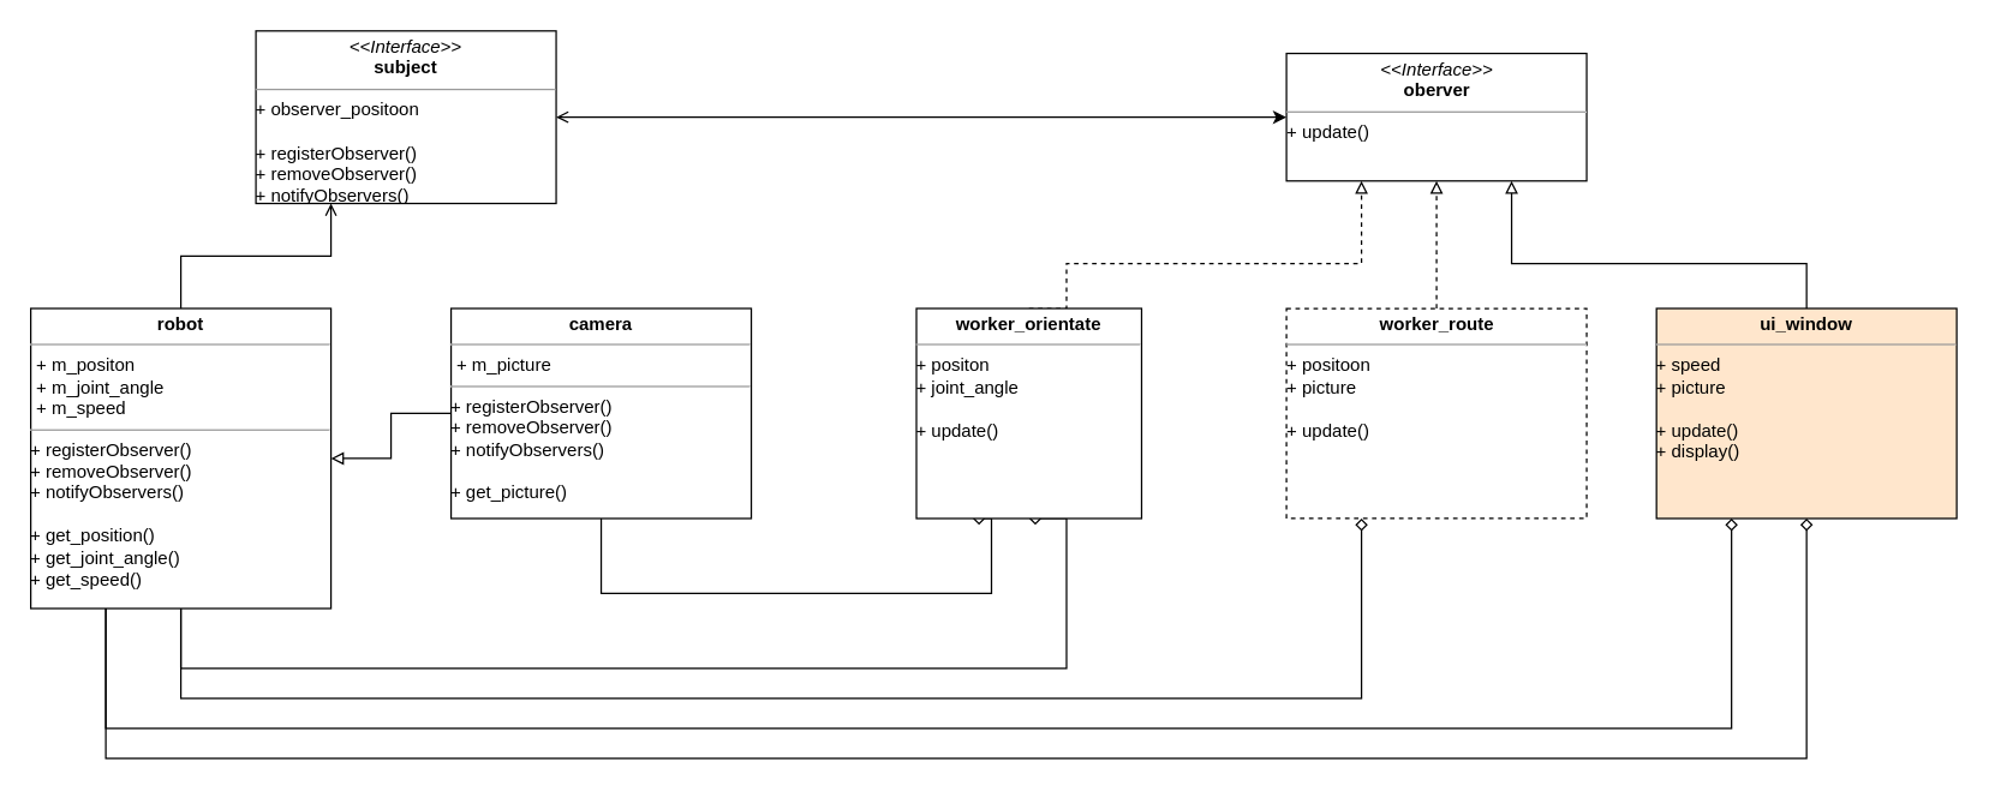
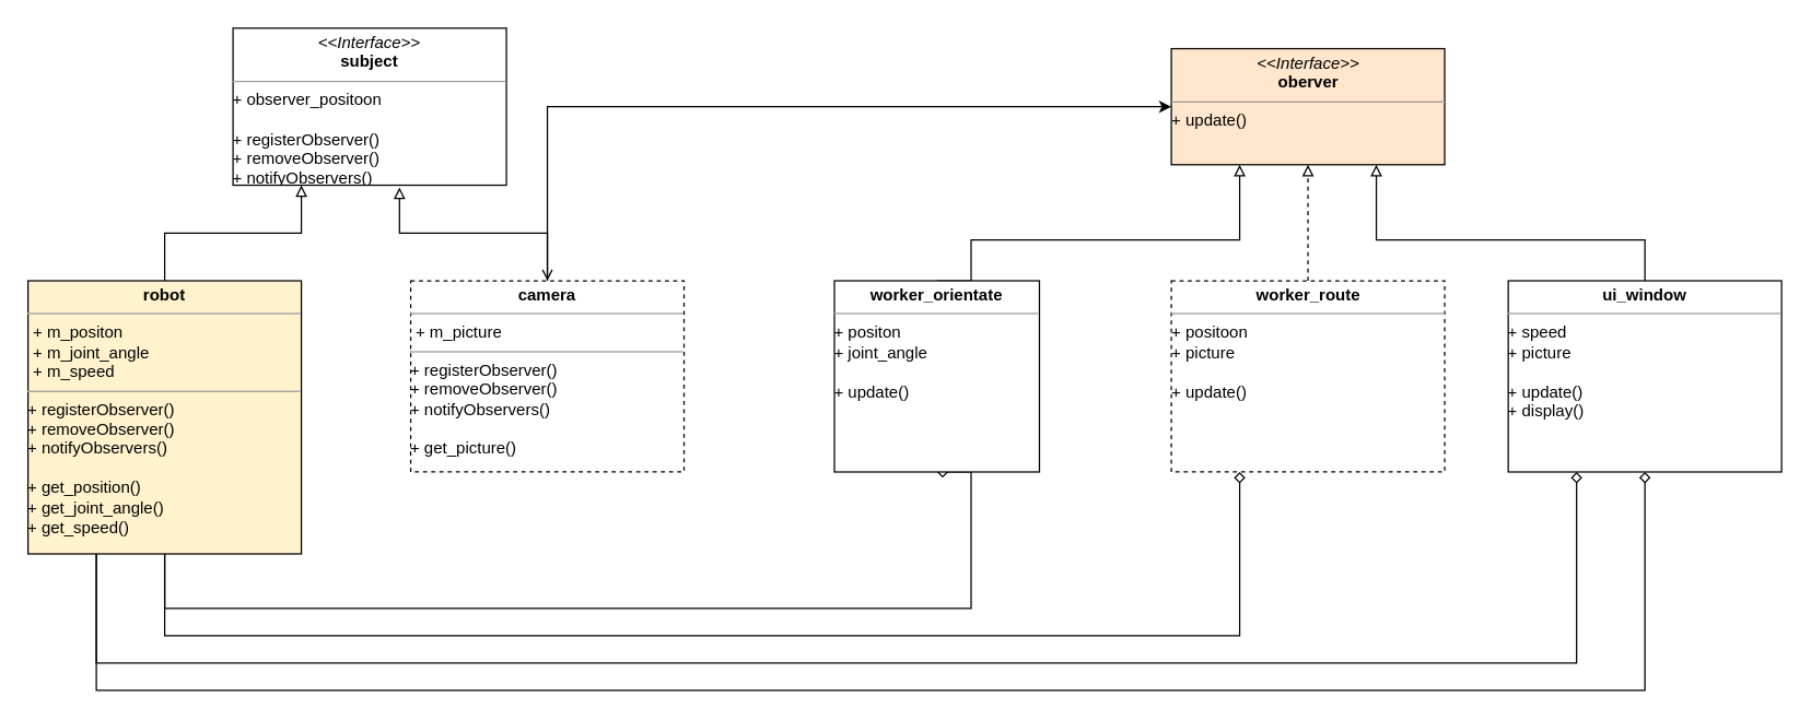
- <mxCell id="12" style="edgeStyle=orthogonalEdgeStyle;rounded=0;orthogonalLoop=1;jettySize=auto;html=1;entryX=1;entryY=0.5;entryDx=0;entryDy=0;endArrow=open;endFill=0;startArrow=classic;startFill=1;" edge="1" parent="1" source="13" target="11"><mxGeometry relative="1" as="geometry" /></mxCell>
+ <mxCell id="12" style="edgeStyle=orthogonalEdgeStyle;rounded=0;orthogonalLoop=1;jettySize=auto;html=1;endArrow=open;endFill=0;startArrow=classic;startFill=1;" edge="1" parent="1" source="13" target="10"><mxGeometry relative="1" as="geometry" /></mxCell>
- <mxCell id="13" value="&lt;p style=&quot;margin: 0px ; margin-top: 4px ; text-align: center&quot;&gt;&lt;i&gt;&amp;lt;&amp;lt;Interface&amp;gt;&amp;gt;&lt;/i&gt;&lt;br&gt;&lt;b&gt;oberver&lt;/b&gt;&lt;/p&gt;&lt;hr size=&quot;1&quot;&gt;&lt;p style=&quot;margin: 0px ; margin-left: 4px&quot;&gt;&lt;/p&gt;&lt;p style=&quot;margin: 0px ; margin-left: 4px&quot;&gt;&lt;/p&gt;+ update()&lt;br&gt;&lt;br&gt;" style="verticalAlign=top;align=left;overflow=fill;fontSize=12;fontFamily=Helvetica;html=1;" vertex="1" parent="1"><mxGeometry x="856.5" y="35" width="200" height="85" as="geometry" /></mxCell>
+ <mxCell id="13" value="&lt;p style=&quot;margin: 0px ; margin-top: 4px ; text-align: center&quot;&gt;&lt;i&gt;&amp;lt;&amp;lt;Interface&amp;gt;&amp;gt;&lt;/i&gt;&lt;br&gt;&lt;b&gt;oberver&lt;/b&gt;&lt;/p&gt;&lt;hr size=&quot;1&quot;&gt;&lt;p style=&quot;margin: 0px ; margin-left: 4px&quot;&gt;&lt;/p&gt;&lt;p style=&quot;margin: 0px ; margin-left: 4px&quot;&gt;&lt;/p&gt;+ update()&lt;br&gt;&lt;br&gt;" style="verticalAlign=top;align=left;overflow=fill;fontSize=12;fontFamily=Helvetica;html=1;fillColor=#ffe6cc;" vertex="1" parent="1"><mxGeometry x="856.5" y="35" width="200" height="85" as="geometry" /></mxCell>
- <mxCell id="2" style="edgeStyle=orthogonalEdgeStyle;rounded=0;orthogonalLoop=1;jettySize=auto;html=1;entryX=0.25;entryY=1;entryDx=0;entryDy=0;endArrow=open;endFill=0;" edge="1" parent="1" source="7" target="11"><mxGeometry relative="1" as="geometry" /></mxCell>
+ <mxCell id="2" style="edgeStyle=orthogonalEdgeStyle;rounded=0;orthogonalLoop=1;jettySize=auto;html=1;entryX=0.25;entryY=1;entryDx=0;entryDy=0;endArrow=block;endFill=0;" edge="1" parent="1" source="7" target="11"><mxGeometry relative="1" as="geometry" /></mxCell>
- <mxCell id="14" style="edgeStyle=orthogonalEdgeStyle;rounded=0;orthogonalLoop=1;jettySize=auto;html=1;entryX=0.25;entryY=1;entryDx=0;entryDy=0;endArrow=block;endFill=0;exitX=0.5;exitY=0;exitDx=0;exitDy=0;dashed=1;" edge="1" parent="1" source="17" target="13"><mxGeometry relative="1" as="geometry"><Array as="points"><mxPoint x="710" y="175" /><mxPoint x="907" y="175" /></Array></mxGeometry></mxCell>
+ <mxCell id="14" style="edgeStyle=orthogonalEdgeStyle;rounded=0;orthogonalLoop=1;jettySize=auto;html=1;entryX=0.25;entryY=1;entryDx=0;entryDy=0;endArrow=block;endFill=0;exitX=0.5;exitY=0;exitDx=0;exitDy=0;" edge="1" parent="1" source="17" target="13"><mxGeometry relative="1" as="geometry"><Array as="points"><mxPoint x="710" y="175" /><mxPoint x="907" y="175" /></Array></mxGeometry></mxCell>
- <mxCell id="10" value="&lt;p style=&quot;margin: 0px ; margin-top: 4px ; text-align: center&quot;&gt;&lt;b&gt;camera&lt;/b&gt;&lt;/p&gt;&lt;hr size=&quot;1&quot;&gt;&lt;p style=&quot;margin: 0px ; margin-left: 4px&quot;&gt;+ m_picture&lt;/p&gt;&lt;hr size=&quot;1&quot;&gt;&lt;p style=&quot;margin: 0px ; margin-left: 4px&quot;&gt;&lt;/p&gt;+ registerObserver()&lt;br&gt;+ removeObserver()&lt;br&gt;+ notifyObservers()&lt;br&gt;&lt;br&gt;+ get_picture()&lt;br&gt;&lt;p&gt;&lt;br&gt;&lt;/p&gt;" style="verticalAlign=top;align=left;overflow=fill;fontSize=12;fontFamily=Helvetica;html=1;" vertex="1" parent="1"><mxGeometry x="300" y="205" width="200" height="140" as="geometry" /></mxCell>
+ <mxCell id="10" value="&lt;p style=&quot;margin: 0px ; margin-top: 4px ; text-align: center&quot;&gt;&lt;b&gt;camera&lt;/b&gt;&lt;/p&gt;&lt;hr size=&quot;1&quot;&gt;&lt;p style=&quot;margin: 0px ; margin-left: 4px&quot;&gt;+ m_picture&lt;/p&gt;&lt;hr size=&quot;1&quot;&gt;&lt;p style=&quot;margin: 0px ; margin-left: 4px&quot;&gt;&lt;/p&gt;+ registerObserver()&lt;br&gt;+ removeObserver()&lt;br&gt;+ notifyObservers()&lt;br&gt;&lt;br&gt;+ get_picture()&lt;br&gt;&lt;p&gt;&lt;br&gt;&lt;/p&gt;" style="verticalAlign=top;align=left;overflow=fill;fontSize=12;fontFamily=Helvetica;html=1;dashed=1;" vertex="1" parent="1"><mxGeometry x="300" y="205" width="200" height="140" as="geometry" /></mxCell>
- <mxCell id="19" value="&lt;p style=&quot;margin: 0px ; margin-top: 4px ; text-align: center&quot;&gt;&lt;b&gt;ui_window&lt;/b&gt;&lt;/p&gt;&lt;hr size=&quot;1&quot;&gt;&lt;p style=&quot;margin: 0px ; margin-left: 4px&quot;&gt;&lt;/p&gt;+ speed&lt;br&gt;+ picture&lt;br&gt;&lt;br&gt;+ update()&lt;br&gt;+ display()&lt;br&gt;&lt;br&gt;&lt;p&gt;&lt;br&gt;&lt;/p&gt;" style="verticalAlign=top;align=left;overflow=fill;fontSize=12;fontFamily=Helvetica;html=1;fillColor=#ffe6cc;" vertex="1" parent="1"><mxGeometry x="1103" y="205" width="200" height="140" as="geometry" /></mxCell>
+ <mxCell id="19" value="&lt;p style=&quot;margin: 0px ; margin-top: 4px ; text-align: center&quot;&gt;&lt;b&gt;ui_window&lt;/b&gt;&lt;/p&gt;&lt;hr size=&quot;1&quot;&gt;&lt;p style=&quot;margin: 0px ; margin-left: 4px&quot;&gt;&lt;/p&gt;+ speed&lt;br&gt;+ picture&lt;br&gt;&lt;br&gt;+ update()&lt;br&gt;+ display()&lt;br&gt;&lt;br&gt;&lt;p&gt;&lt;br&gt;&lt;/p&gt;" style="verticalAlign=top;align=left;overflow=fill;fontSize=12;fontFamily=Helvetica;html=1;" vertex="1" parent="1"><mxGeometry x="1103" y="205" width="200" height="140" as="geometry" /></mxCell>
- <mxCell id="8" style="edgeStyle=orthogonalEdgeStyle;rounded=0;orthogonalLoop=1;jettySize=auto;html=1;endArrow=block;endFill=0;" edge="1" parent="1" source="10" target="7"><mxGeometry relative="1" as="geometry" /></mxCell>
+ <mxCell id="8" style="edgeStyle=orthogonalEdgeStyle;rounded=0;orthogonalLoop=1;jettySize=auto;html=1;entryX=0.609;entryY=1.014;entryDx=0;entryDy=0;entryPerimeter=0;endArrow=block;endFill=0;" edge="1" parent="1" source="10" target="11"><mxGeometry relative="1" as="geometry" /></mxCell>
- <mxCell id="7" value="&lt;p style=&quot;margin: 0px ; margin-top: 4px ; text-align: center&quot;&gt;&lt;b&gt;robot&lt;/b&gt;&lt;/p&gt;&lt;hr size=&quot;1&quot;&gt;&lt;p style=&quot;margin: 0px ; margin-left: 4px&quot;&gt;+ m_positon&lt;br&gt;+ m_joint_angle&lt;br&gt;&lt;/p&gt;&lt;p style=&quot;margin: 0px ; margin-left: 4px&quot;&gt;+ m_speed&lt;br&gt;&lt;/p&gt;&lt;hr size=&quot;1&quot;&gt;&lt;p style=&quot;margin: 0px ; margin-left: 4px&quot;&gt;&lt;/p&gt;+ registerObserver()&lt;br&gt;+ removeObserver()&lt;br&gt;+ notifyObservers()&lt;br&gt;&lt;br&gt;+ get_position()&lt;br&gt;+ get_joint_angle()&lt;br&gt;&lt;span&gt;+&amp;nbsp;&lt;/span&gt;get_speed()&lt;br&gt;&lt;p&gt;&lt;br&gt;&lt;/p&gt;" style="verticalAlign=top;align=left;overflow=fill;fontSize=12;fontFamily=Helvetica;html=1;" vertex="1" parent="1"><mxGeometry x="20" y="205" width="200" height="200" as="geometry" /></mxCell>
+ <mxCell id="7" value="&lt;p style=&quot;margin: 0px ; margin-top: 4px ; text-align: center&quot;&gt;&lt;b&gt;robot&lt;/b&gt;&lt;/p&gt;&lt;hr size=&quot;1&quot;&gt;&lt;p style=&quot;margin: 0px ; margin-left: 4px&quot;&gt;+ m_positon&lt;br&gt;+ m_joint_angle&lt;br&gt;&lt;/p&gt;&lt;p style=&quot;margin: 0px ; margin-left: 4px&quot;&gt;+ m_speed&lt;br&gt;&lt;/p&gt;&lt;hr size=&quot;1&quot;&gt;&lt;p style=&quot;margin: 0px ; margin-left: 4px&quot;&gt;&lt;/p&gt;+ registerObserver()&lt;br&gt;+ removeObserver()&lt;br&gt;+ notifyObservers()&lt;br&gt;&lt;br&gt;+ get_position()&lt;br&gt;+ get_joint_angle()&lt;br&gt;&lt;span&gt;+&amp;nbsp;&lt;/span&gt;get_speed()&lt;br&gt;&lt;p&gt;&lt;br&gt;&lt;/p&gt;" style="verticalAlign=top;align=left;overflow=fill;fontSize=12;fontFamily=Helvetica;html=1;fillColor=#fff2cc;" vertex="1" parent="1"><mxGeometry x="20" y="205" width="200" height="200" as="geometry" /></mxCell>
- <mxCell id="9" style="edgeStyle=orthogonalEdgeStyle;rounded=0;orthogonalLoop=1;jettySize=auto;html=1;entryX=0.25;entryY=1;entryDx=0;entryDy=0;endArrow=diamond;endFill=0;" edge="1" parent="1" source="10" target="17"><mxGeometry relative="1" as="geometry"><Array as="points"><mxPoint x="400" y="395" /><mxPoint x="660" y="395" /></Array></mxGeometry></mxCell>
